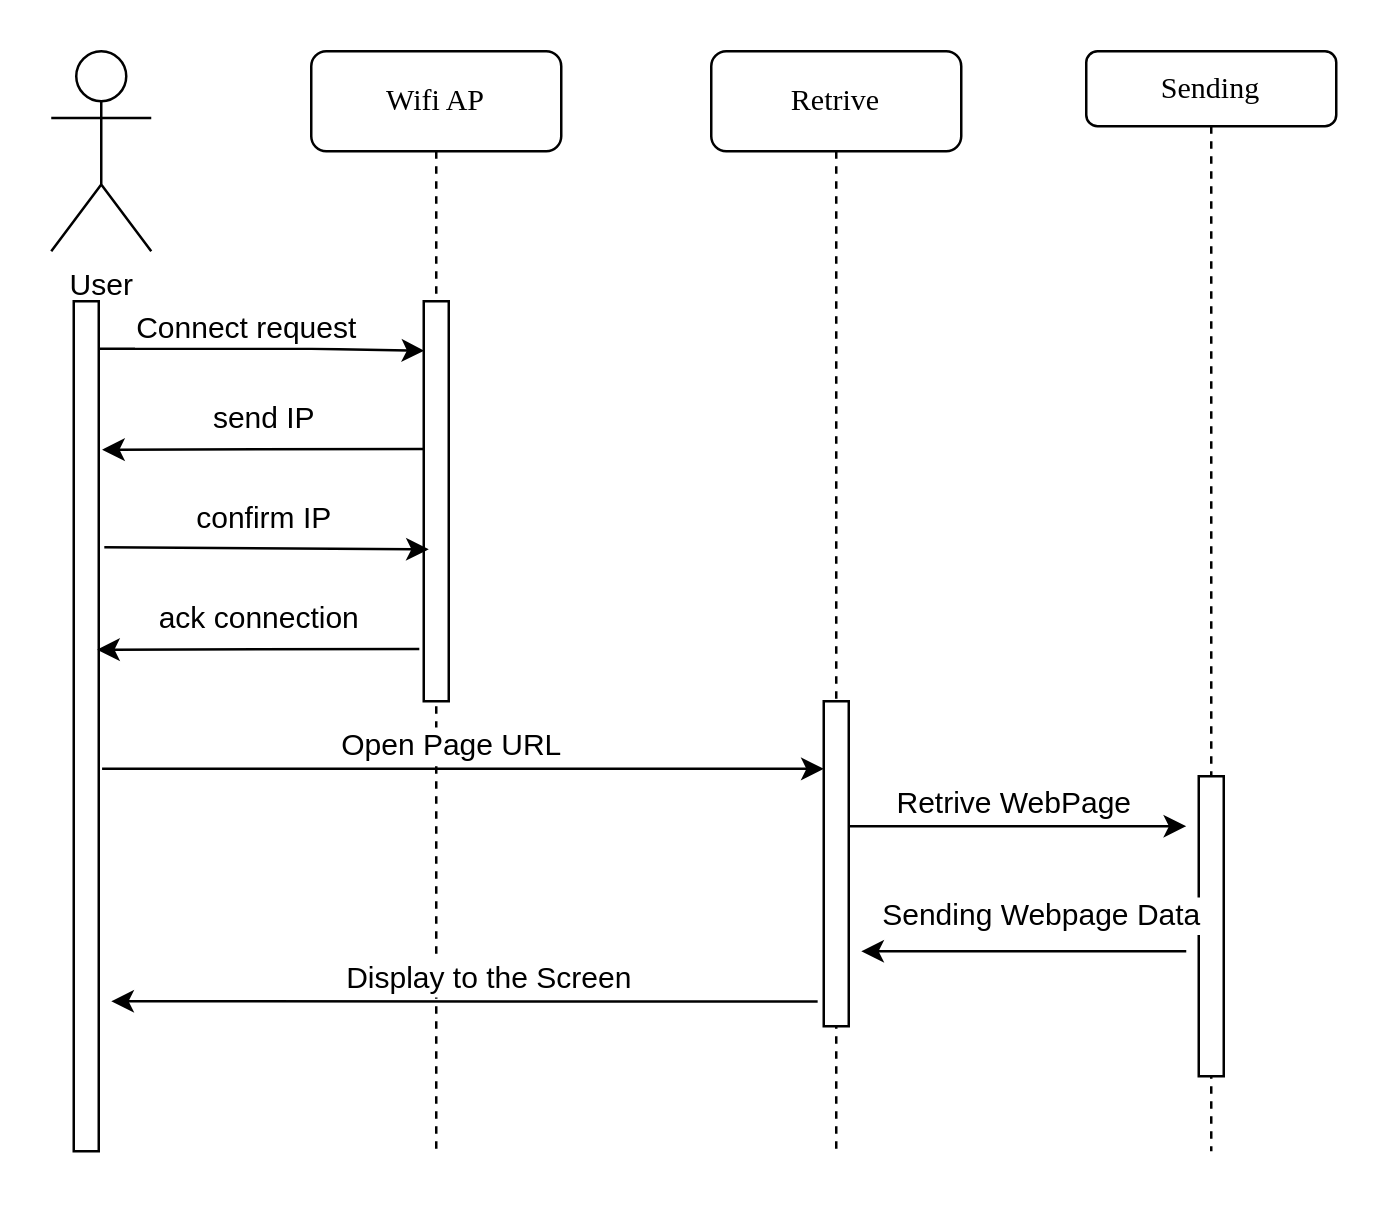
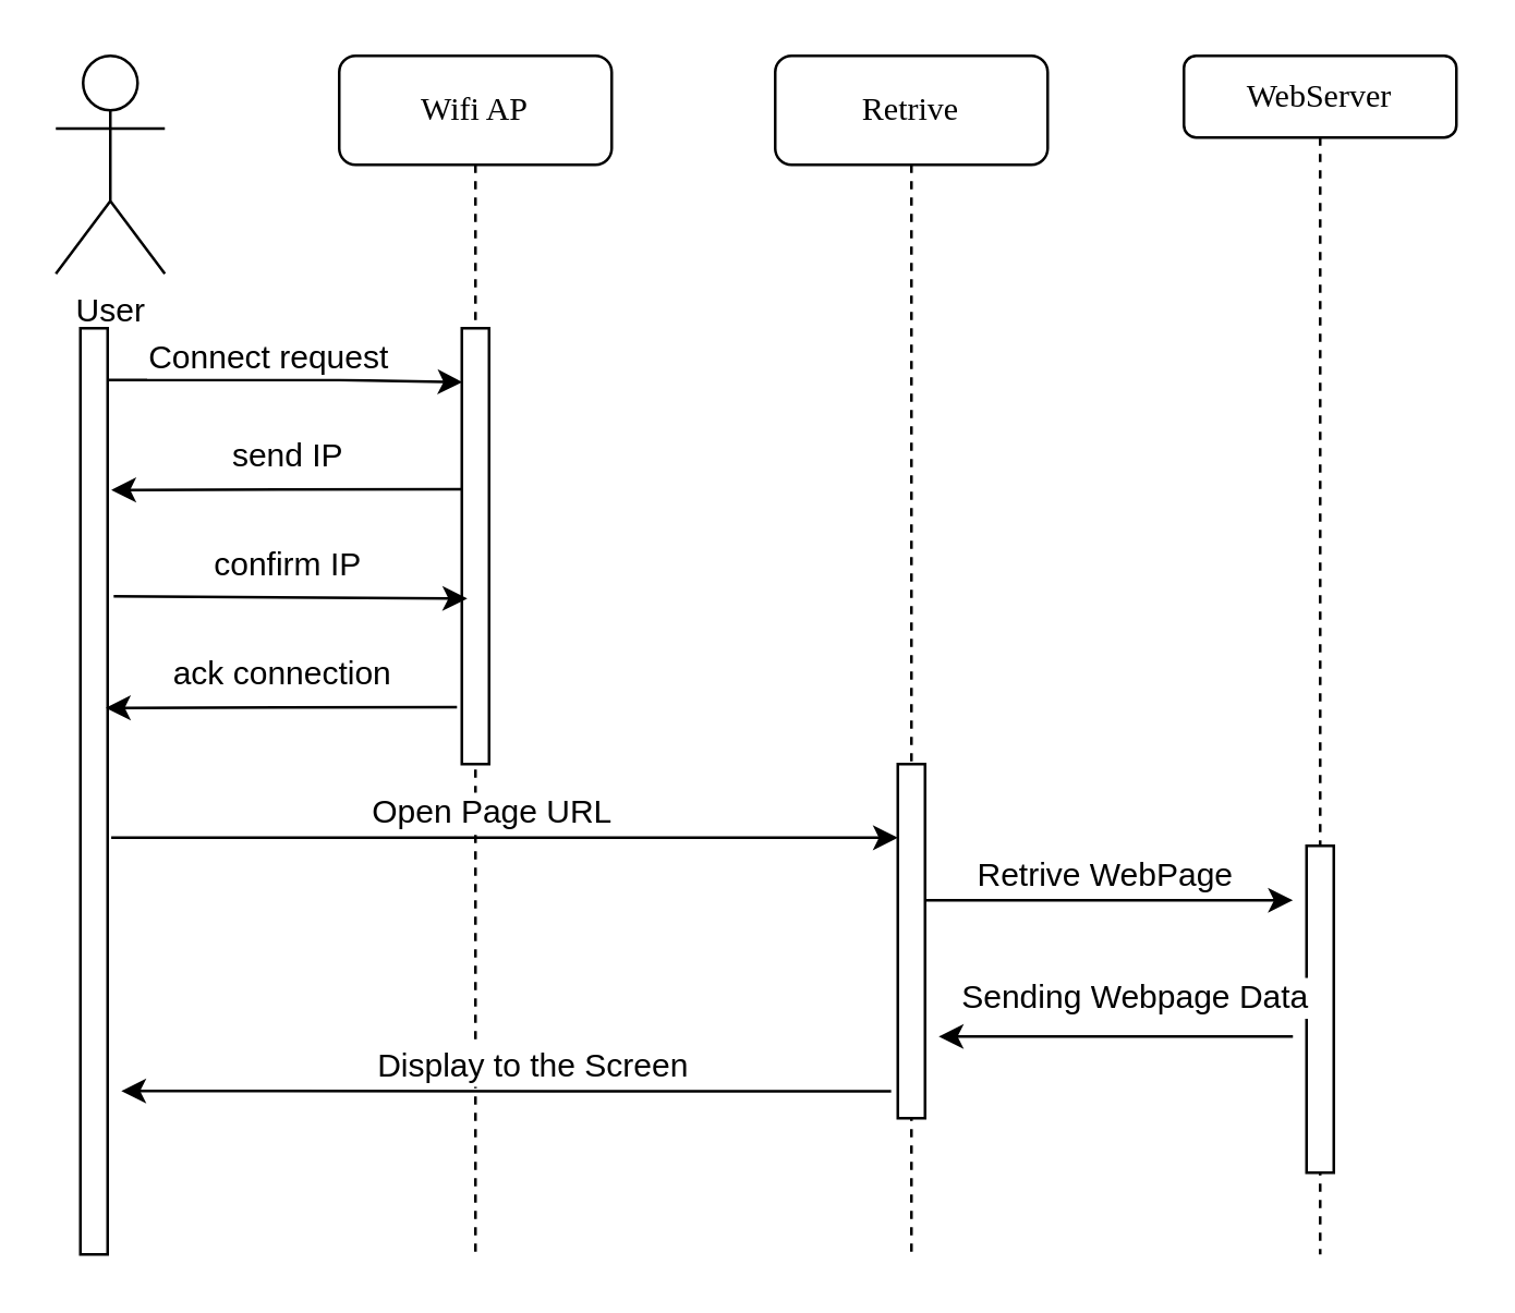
- <mxCell id="6" value="Sending" style="shape=umlLifeline;perimeter=lifelinePerimeter;whiteSpace=wrap;html=1;container=1;collapsible=0;recursiveResize=0;outlineConnect=0;rounded=1;shadow=0;comic=0;labelBackgroundColor=none;strokeWidth=1;fontFamily=Verdana;fontSize=12;align=center;size=30;" parent="1" vertex="1"><mxGeometry x="434" y="20" width="100" height="440" as="geometry" /></mxCell>
+ <mxCell id="6" value="WebServer" style="shape=umlLifeline;perimeter=lifelinePerimeter;whiteSpace=wrap;html=1;container=1;collapsible=0;recursiveResize=0;outlineConnect=0;rounded=1;shadow=0;comic=0;labelBackgroundColor=none;strokeWidth=1;fontFamily=Verdana;fontSize=12;align=center;size=30;" parent="1" vertex="1"><mxGeometry x="434" y="20" width="100" height="440" as="geometry" /></mxCell>
